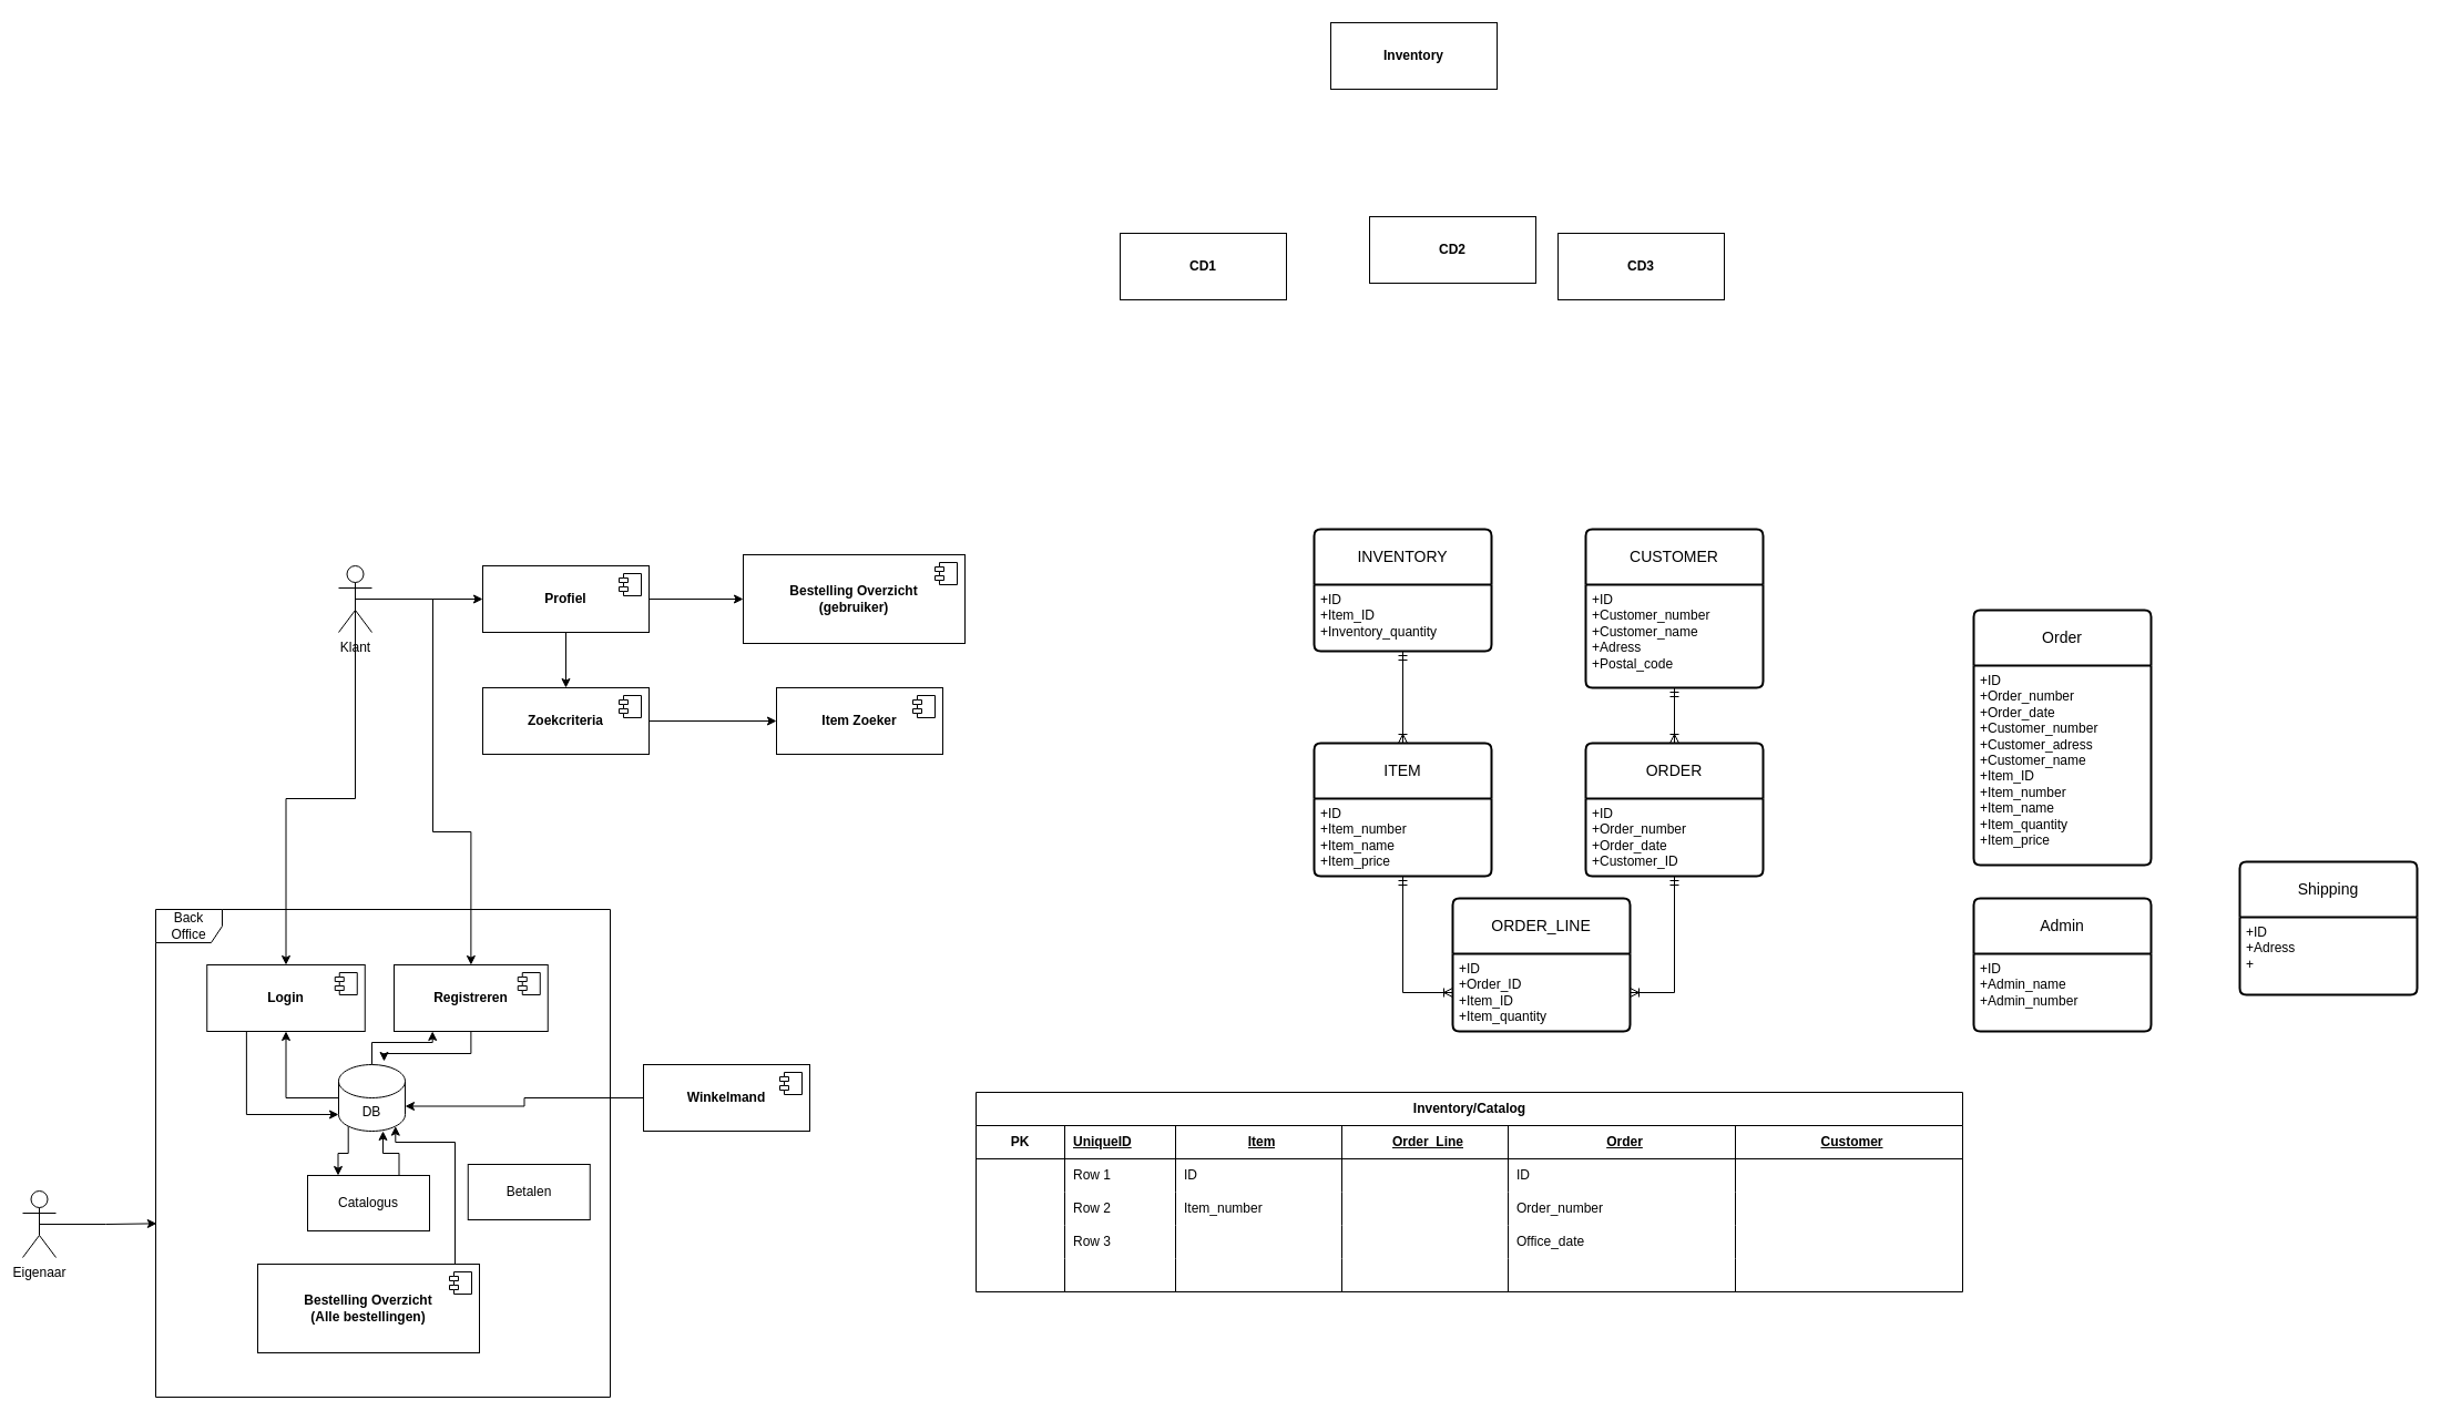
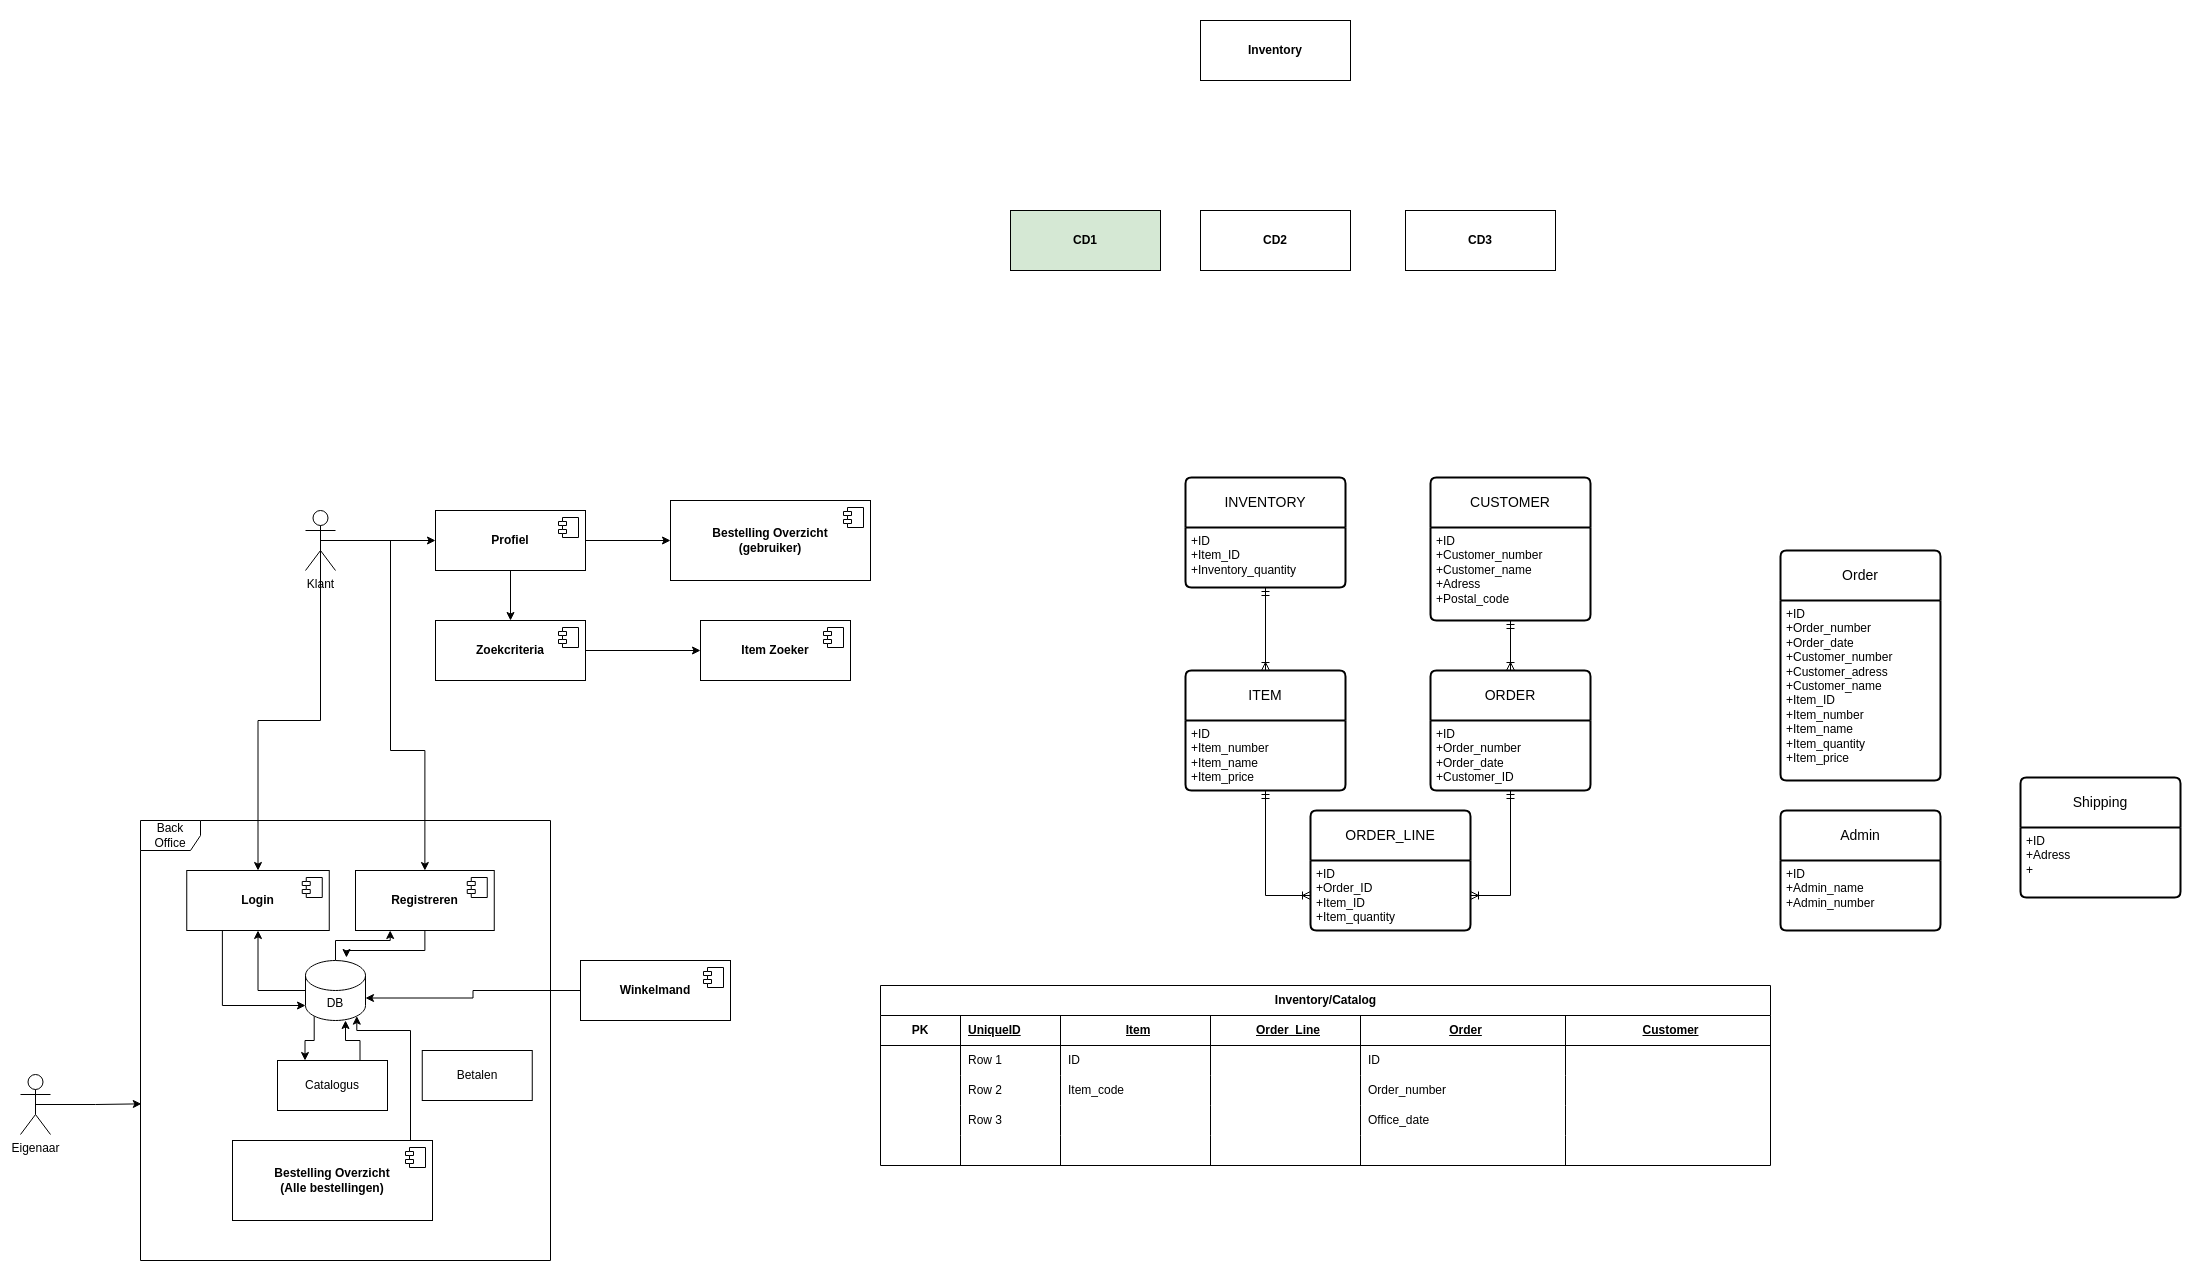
- <mxCell id="97" value="&lt;b&gt;CD2&lt;/b&gt;" style="html=1;dropTarget=0;whiteSpace=wrap;" vertex="1" parent="1"><mxGeometry x="1235" y="195" width="150" height="60" as="geometry" /></mxCell>
+ <mxCell id="97" value="&lt;b&gt;CD2&lt;/b&gt;" style="html=1;dropTarget=0;whiteSpace=wrap;" vertex="1" parent="1"><mxGeometry x="1200" y="210" width="150" height="60" as="geometry" /></mxCell>
- <mxCell id="96" value="&lt;b&gt;CD1&lt;/b&gt;" style="html=1;dropTarget=0;whiteSpace=wrap;" vertex="1" parent="1"><mxGeometry x="1010" y="210" width="150" height="60" as="geometry" /></mxCell>
+ <mxCell id="96" value="&lt;b&gt;CD1&lt;/b&gt;" style="html=1;dropTarget=0;whiteSpace=wrap;fillColor=#d5e8d4;" vertex="1" parent="1"><mxGeometry x="1010" y="210" width="150" height="60" as="geometry" /></mxCell>
- <mxCell id="57" value="Item_number" style="shape=partialRectangle;connectable=0;fillColor=none;top=0;left=0;bottom=0;right=0;align=left;spacingLeft=6;overflow=hidden;whiteSpace=wrap;html=1;" vertex="1" parent="54"><mxGeometry x="180" width="150" height="30" as="geometry"><mxRectangle width="150" height="30" as="alternateBounds" /></mxGeometry></mxCell>
+ <mxCell id="57" value="Item_code" style="shape=partialRectangle;connectable=0;fillColor=none;top=0;left=0;bottom=0;right=0;align=left;spacingLeft=6;overflow=hidden;whiteSpace=wrap;html=1;" vertex="1" parent="54"><mxGeometry x="180" width="150" height="30" as="geometry"><mxRectangle width="150" height="30" as="alternateBounds" /></mxGeometry></mxCell>
